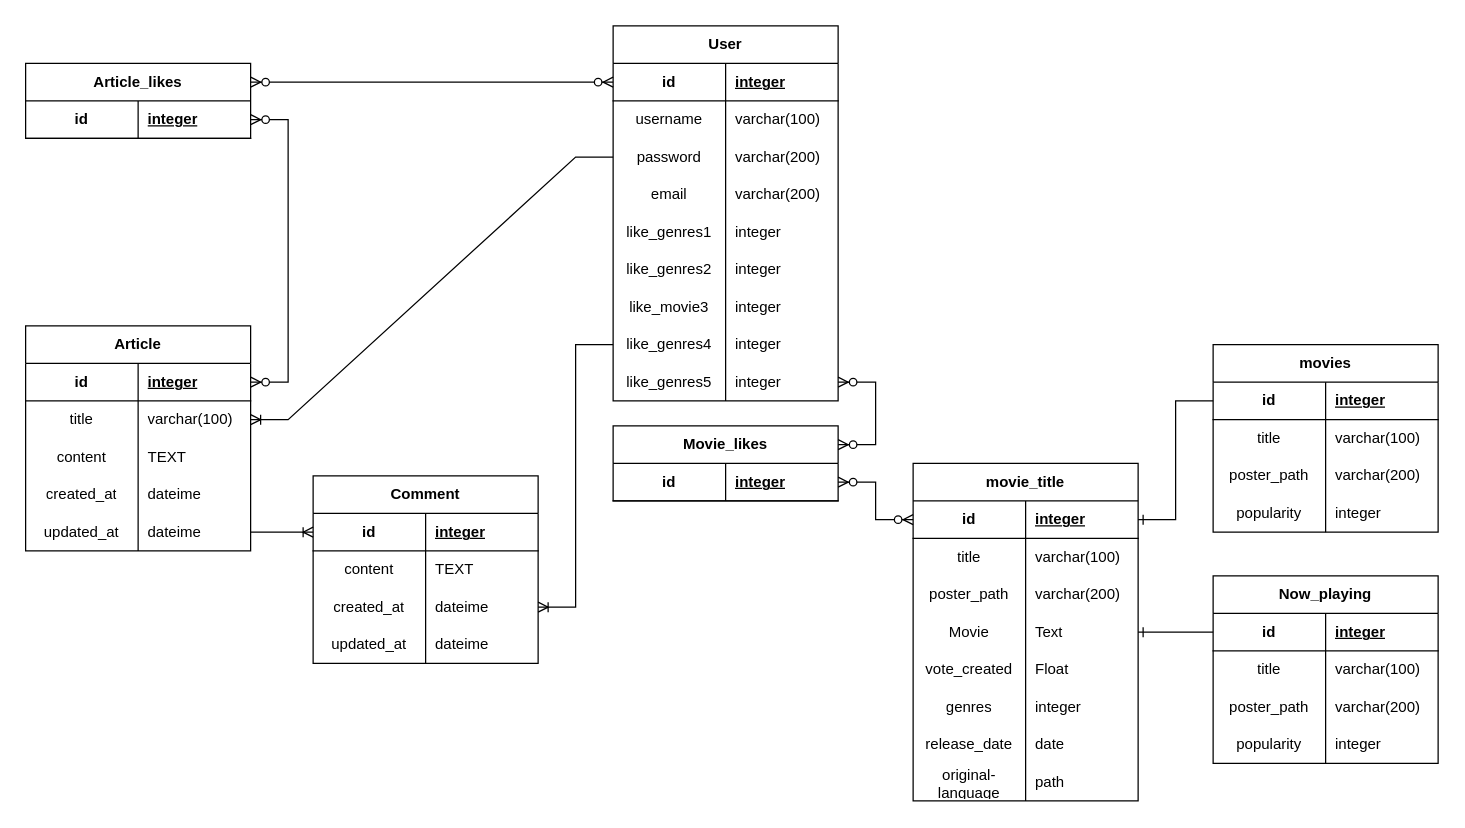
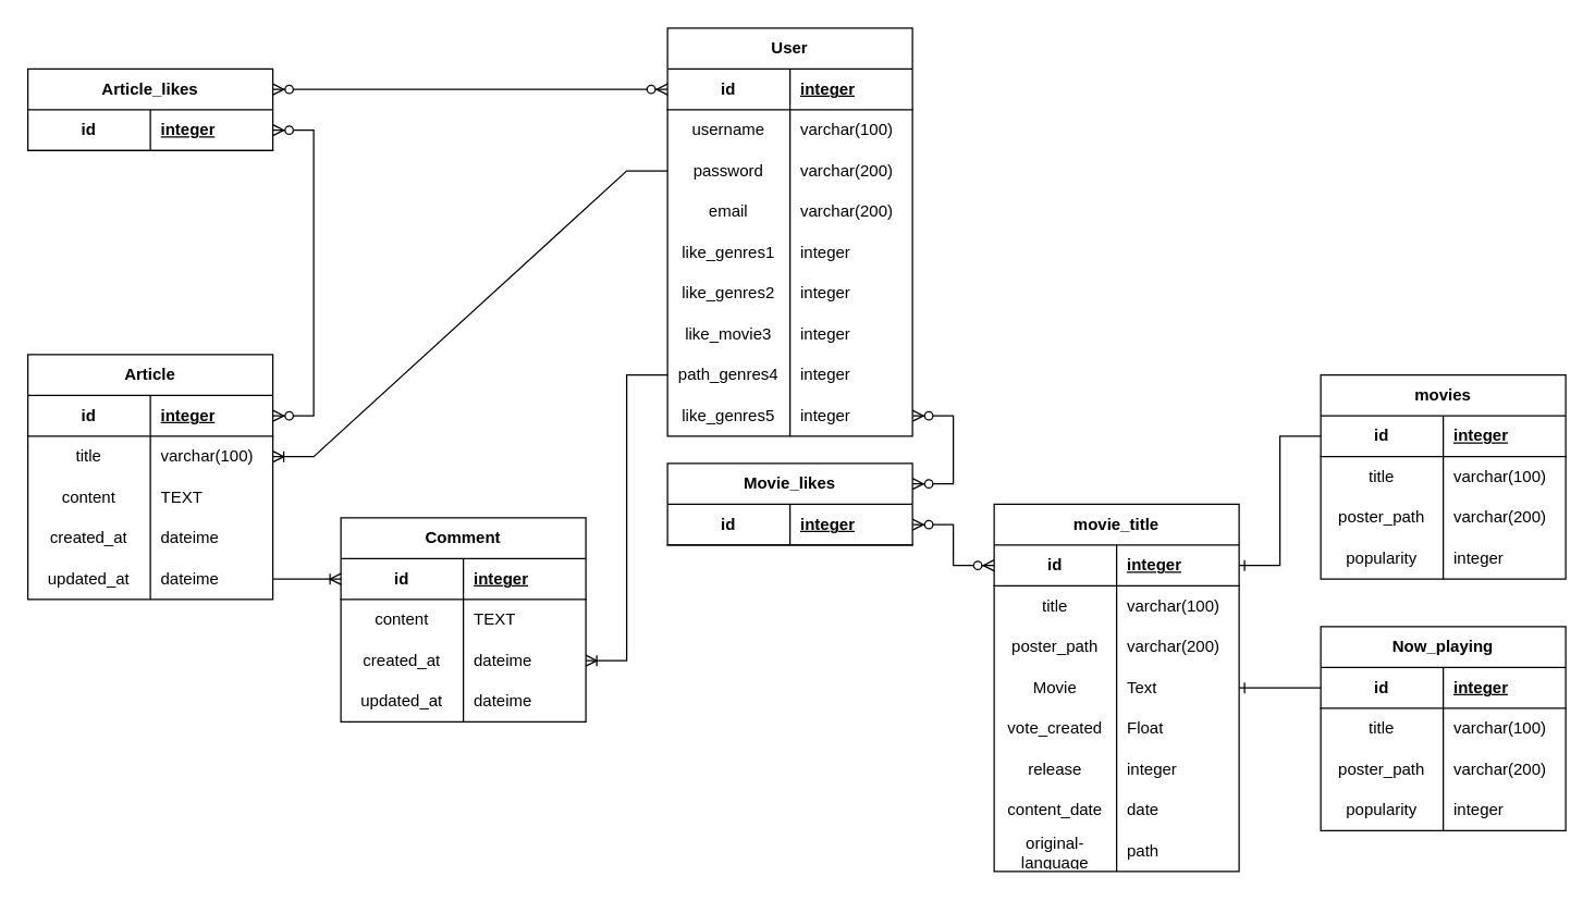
- <mxCell id="64" value="like_genres4" style="shape=partialRectangle;connectable=0;fillColor=none;top=0;left=0;bottom=0;right=0;editable=1;overflow=hidden;html=1;whiteSpace=wrap;strokeColor=default;fontFamily=Helvetica;fontSize=12;fontColor=default;startSize=30;" vertex="1" parent="63"><mxGeometry width="90" height="30" as="geometry"><mxRectangle width="90" height="30" as="alternateBounds" /></mxGeometry></mxCell>
+ <mxCell id="64" value="path_genres4" style="shape=partialRectangle;connectable=0;fillColor=none;top=0;left=0;bottom=0;right=0;editable=1;overflow=hidden;html=1;whiteSpace=wrap;strokeColor=default;fontFamily=Helvetica;fontSize=12;fontColor=default;startSize=30;" vertex="1" parent="63"><mxGeometry width="90" height="30" as="geometry"><mxRectangle width="90" height="30" as="alternateBounds" /></mxGeometry></mxCell>
- <mxCell id="32" value="genres" style="shape=partialRectangle;connectable=0;fillColor=none;top=0;left=0;bottom=0;right=0;editable=1;overflow=hidden;html=1;whiteSpace=wrap;strokeColor=default;fontFamily=Helvetica;fontSize=12;fontColor=default;startSize=30;" vertex="1" parent="31"><mxGeometry width="90" height="30" as="geometry"><mxRectangle width="90" height="30" as="alternateBounds" /></mxGeometry></mxCell>
+ <mxCell id="32" value="release" style="shape=partialRectangle;connectable=0;fillColor=none;top=0;left=0;bottom=0;right=0;editable=1;overflow=hidden;html=1;whiteSpace=wrap;strokeColor=default;fontFamily=Helvetica;fontSize=12;fontColor=default;startSize=30;" vertex="1" parent="31"><mxGeometry width="90" height="30" as="geometry"><mxRectangle width="90" height="30" as="alternateBounds" /></mxGeometry></mxCell>
- <mxCell id="35" value="release_date" style="shape=partialRectangle;connectable=0;fillColor=none;top=0;left=0;bottom=0;right=0;editable=1;overflow=hidden;html=1;whiteSpace=wrap;strokeColor=default;fontFamily=Helvetica;fontSize=12;fontColor=default;startSize=30;" vertex="1" parent="34"><mxGeometry width="90" height="30" as="geometry"><mxRectangle width="90" height="30" as="alternateBounds" /></mxGeometry></mxCell>
+ <mxCell id="35" value="content_date" style="shape=partialRectangle;connectable=0;fillColor=none;top=0;left=0;bottom=0;right=0;editable=1;overflow=hidden;html=1;whiteSpace=wrap;strokeColor=default;fontFamily=Helvetica;fontSize=12;fontColor=default;startSize=30;" vertex="1" parent="34"><mxGeometry width="90" height="30" as="geometry"><mxRectangle width="90" height="30" as="alternateBounds" /></mxGeometry></mxCell>
